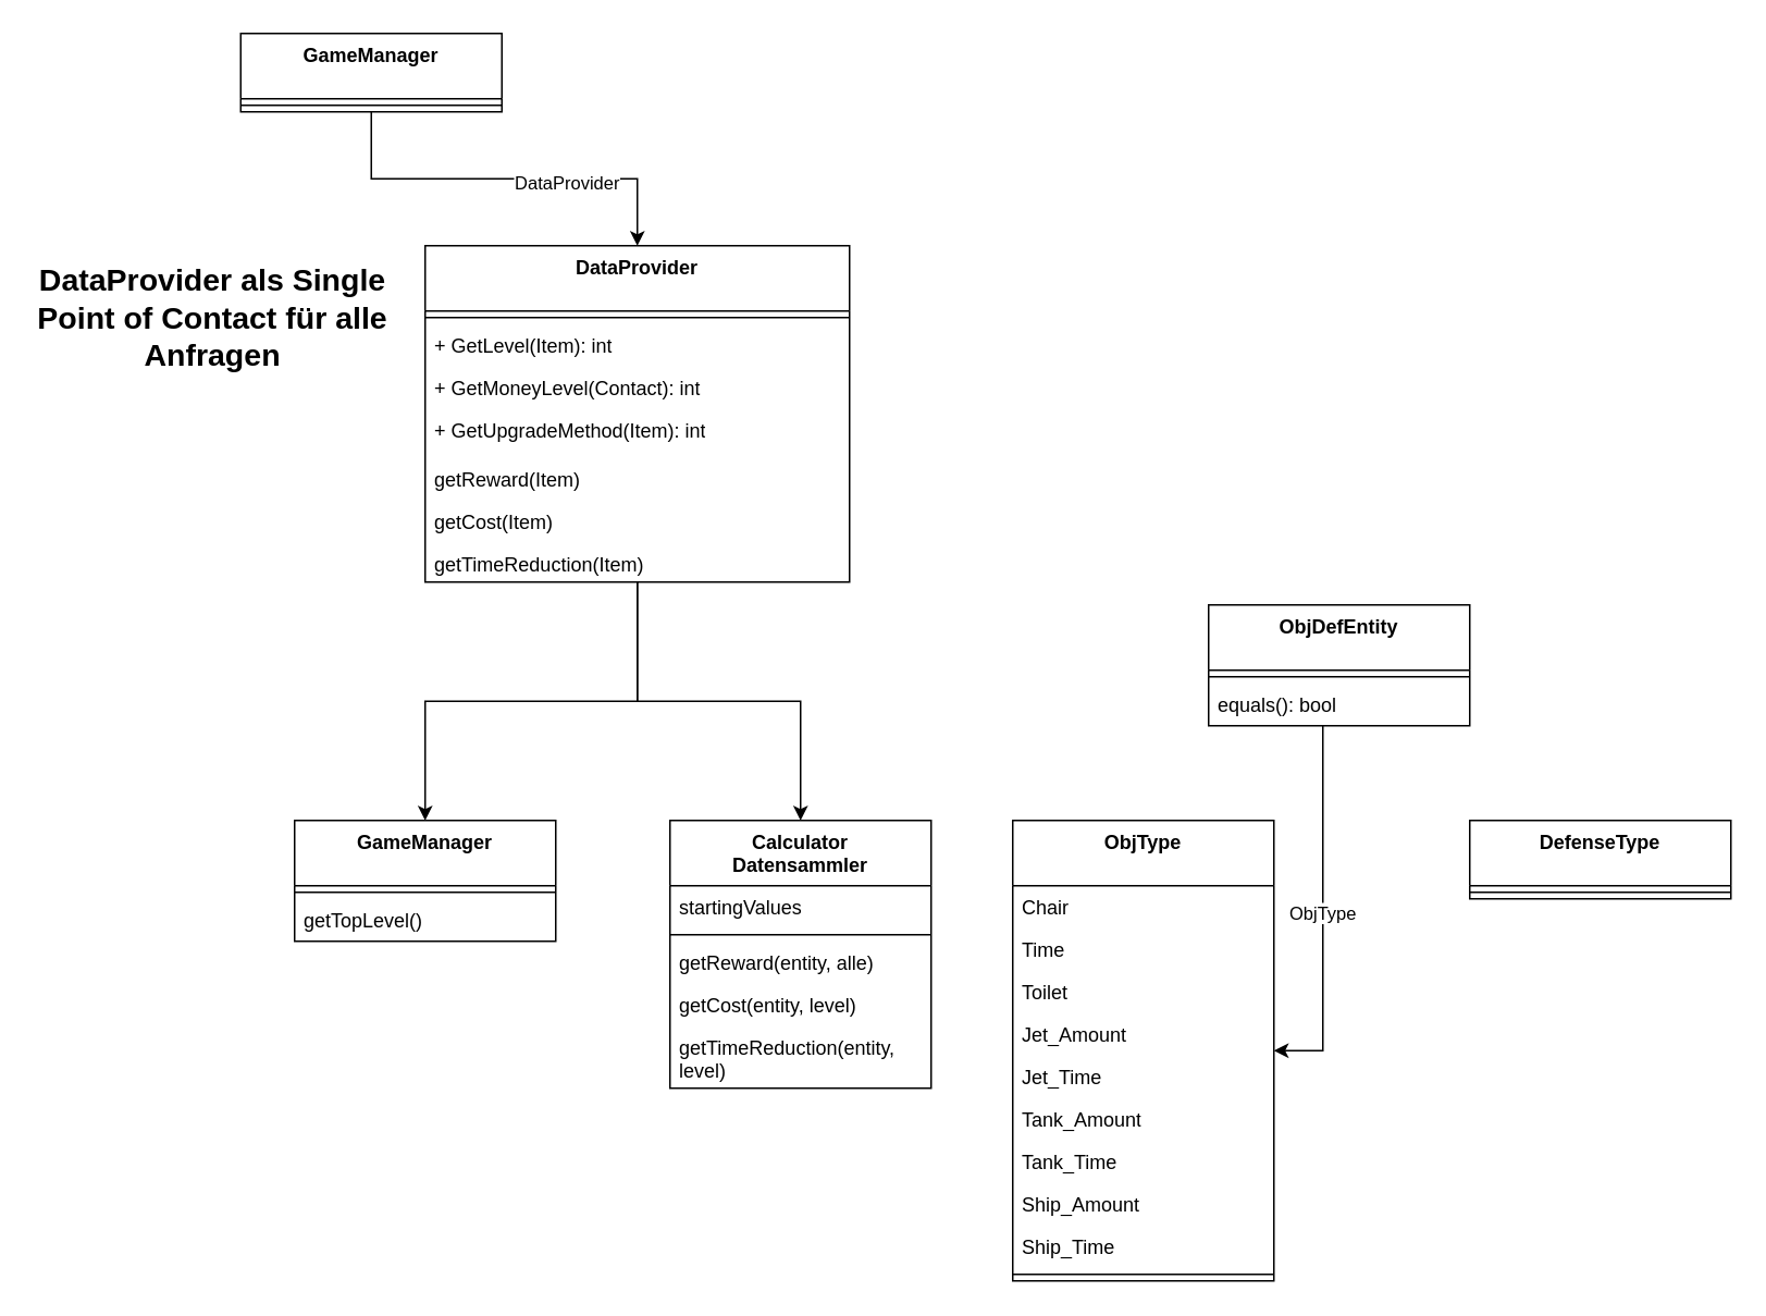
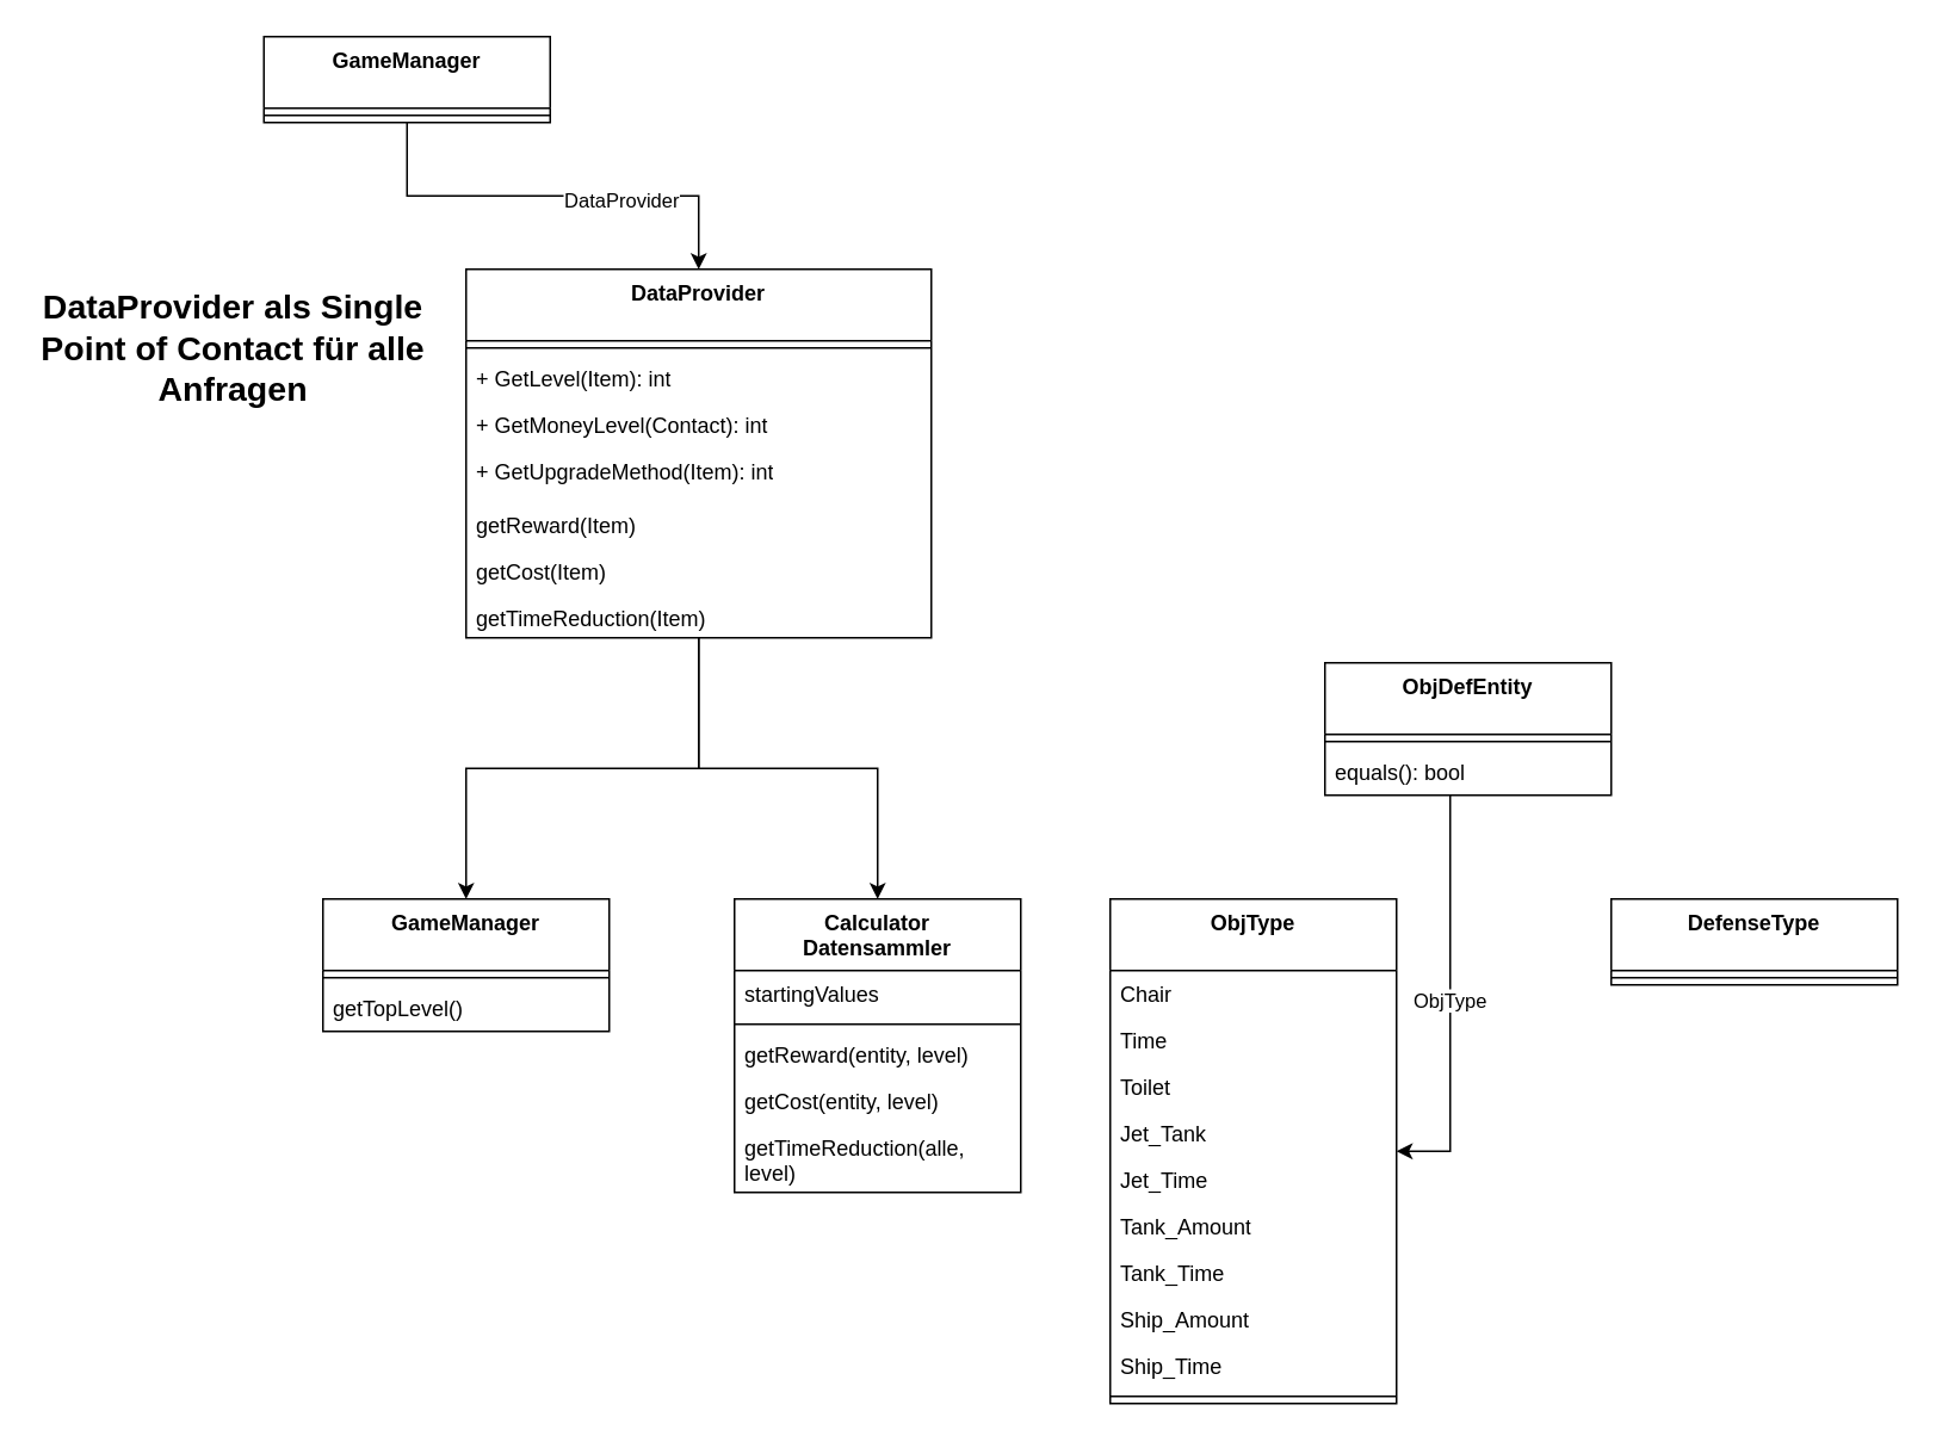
- <mxCell id="5" value="getReward(entity, alle)" style="text;strokeColor=none;fillColor=none;align=left;verticalAlign=top;spacingLeft=4;spacingRight=4;overflow=hidden;rotatable=0;points=[[0,0.5],[1,0.5]];portConstraint=eastwest;whiteSpace=wrap;html=1;" parent="2" vertex="1"><mxGeometry y="74" width="160" height="26" as="geometry" /></mxCell>
+ <mxCell id="5" value="getReward(entity, level)" style="text;strokeColor=none;fillColor=none;align=left;verticalAlign=top;spacingLeft=4;spacingRight=4;overflow=hidden;rotatable=0;points=[[0,0.5],[1,0.5]];portConstraint=eastwest;whiteSpace=wrap;html=1;" parent="2" vertex="1"><mxGeometry y="74" width="160" height="26" as="geometry" /></mxCell>
- <mxCell id="12" value="Jet_Amount" style="text;strokeColor=none;fillColor=none;align=left;verticalAlign=top;spacingLeft=4;spacingRight=4;overflow=hidden;rotatable=0;points=[[0,0.5],[1,0.5]];portConstraint=eastwest;whiteSpace=wrap;html=1;" parent="8" vertex="1"><mxGeometry y="118" width="160" height="26" as="geometry" /></mxCell>
+ <mxCell id="12" value="Jet_Tank" style="text;strokeColor=none;fillColor=none;align=left;verticalAlign=top;spacingLeft=4;spacingRight=4;overflow=hidden;rotatable=0;points=[[0,0.5],[1,0.5]];portConstraint=eastwest;whiteSpace=wrap;html=1;" parent="8" vertex="1"><mxGeometry y="118" width="160" height="26" as="geometry" /></mxCell>
- <mxCell id="7" value="getTimeReduction(entity, level)" style="text;strokeColor=none;fillColor=none;align=left;verticalAlign=top;spacingLeft=4;spacingRight=4;overflow=hidden;rotatable=0;points=[[0,0.5],[1,0.5]];portConstraint=eastwest;whiteSpace=wrap;html=1;" parent="2" vertex="1"><mxGeometry y="126" width="160" height="38" as="geometry" /></mxCell>
+ <mxCell id="7" value="getTimeReduction(alle, level)" style="text;strokeColor=none;fillColor=none;align=left;verticalAlign=top;spacingLeft=4;spacingRight=4;overflow=hidden;rotatable=0;points=[[0,0.5],[1,0.5]];portConstraint=eastwest;whiteSpace=wrap;html=1;" parent="2" vertex="1"><mxGeometry y="126" width="160" height="38" as="geometry" /></mxCell>
